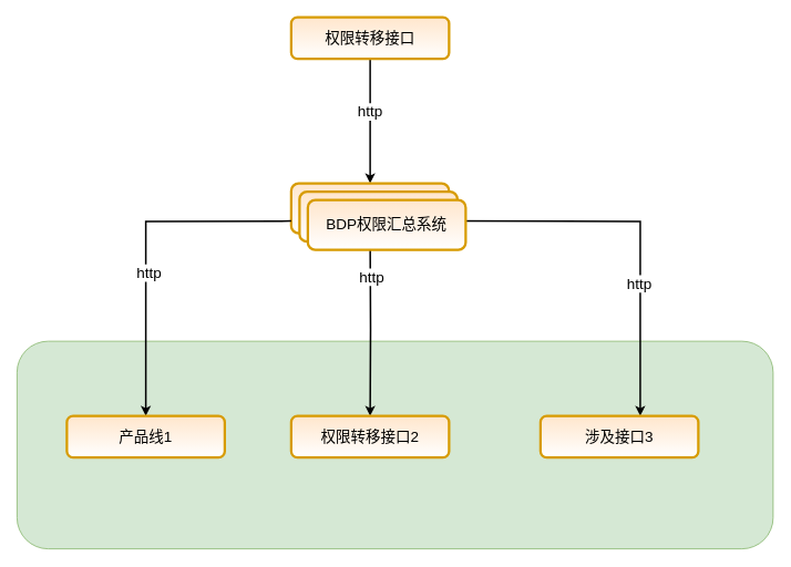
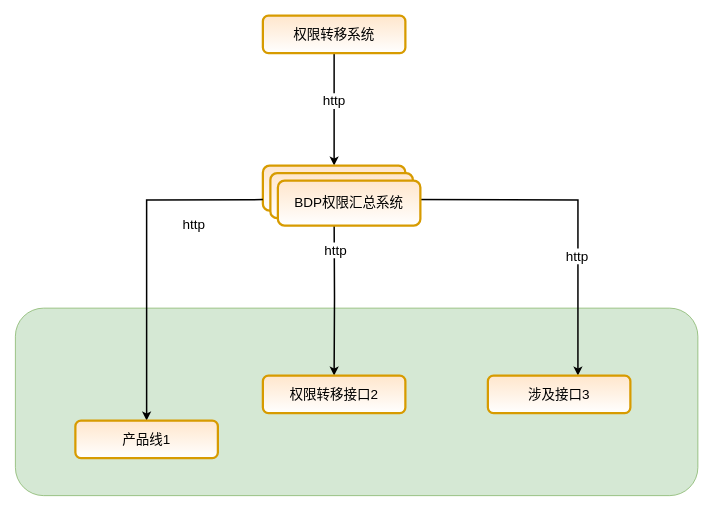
- <mxCell id="5" value="&lt;font style=&quot;font-size: 18px&quot;&gt;权限转移接口&lt;/font&gt;&lt;br&gt;&lt;div&gt;&lt;/div&gt;" style="rounded=1;whiteSpace=wrap;html=1;strokeWidth=3;align=center;fillColor=#ffe6cc;strokeColor=#d79b00;gradientColor=#ffffff;" parent="1" vertex="1"><mxGeometry x="350" y="20" width="190" height="50" as="geometry" /></mxCell>
+ <mxCell id="5" value="&lt;font style=&quot;font-size: 18px&quot;&gt;权限转移系统&lt;/font&gt;&lt;br&gt;&lt;div&gt;&lt;/div&gt;" style="rounded=1;whiteSpace=wrap;html=1;strokeWidth=3;align=center;fillColor=#ffe6cc;strokeColor=#d79b00;gradientColor=#ffffff;" parent="1" vertex="1"><mxGeometry x="350" y="20" width="190" height="50" as="geometry" /></mxCell>
- <mxCell id="14" value="&lt;font style=&quot;font-size: 18px&quot;&gt;产品线1&lt;/font&gt;&lt;br&gt;&lt;div&gt;&lt;/div&gt;" style="rounded=1;whiteSpace=wrap;html=1;strokeWidth=3;align=center;fillColor=#ffe6cc;strokeColor=#d79b00;gradientColor=#ffffff;" parent="1" vertex="1"><mxGeometry y="500" width="190" height="50" as="geometry" x="80" /></mxCell>
+ <mxCell id="14" value="&lt;font style=&quot;font-size: 18px&quot;&gt;产品线1&lt;/font&gt;&lt;br&gt;&lt;div&gt;&lt;/div&gt;" style="rounded=1;whiteSpace=wrap;html=1;strokeWidth=3;align=center;fillColor=#ffe6cc;strokeColor=#d79b00;gradientColor=#ffffff;" parent="1" vertex="1"><mxGeometry x="100" y="560" width="190" height="50" as="geometry" /></mxCell>
